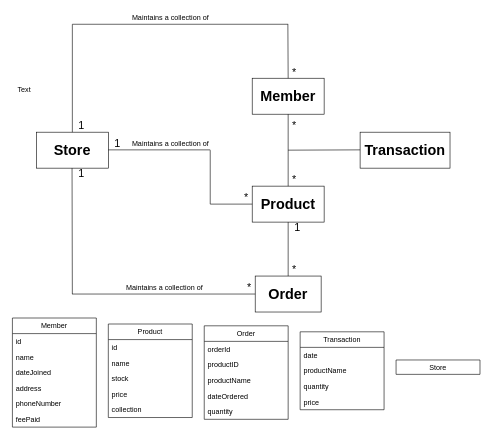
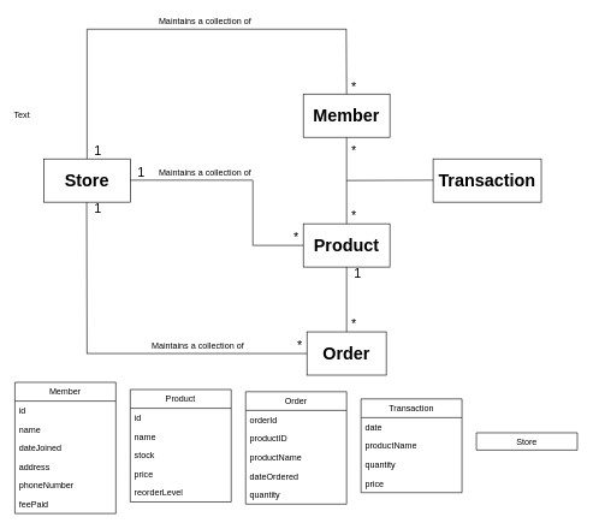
- <mxCell id="31" value="Text" style="text;html=1;strokeColor=none;fillColor=none;align=center;verticalAlign=middle;whiteSpace=wrap;rounded=0;" vertex="1" parent="1"><mxGeometry x="20" y="140" width="40" height="20" as="geometry" /></mxCell>
+ <mxCell id="31" value="Text" style="text;html=1;strokeColor=none;fillColor=none;align=center;verticalAlign=middle;whiteSpace=wrap;rounded=0;" vertex="1" parent="1"><mxGeometry x="10" y="150" width="40" height="20" as="geometry" /></mxCell>
- <mxCell id="44" value="collection" style="text;strokeColor=none;fillColor=none;align=left;verticalAlign=top;spacingLeft=4;spacingRight=4;overflow=hidden;rotatable=0;points=[[0,0.5],[1,0.5]];portConstraint=eastwest;" vertex="1" parent="39"><mxGeometry y="130" width="140" height="26" as="geometry" /></mxCell>
+ <mxCell id="44" value="reorderLevel" style="text;strokeColor=none;fillColor=none;align=left;verticalAlign=top;spacingLeft=4;spacingRight=4;overflow=hidden;rotatable=0;points=[[0,0.5],[1,0.5]];portConstraint=eastwest;" vertex="1" parent="39"><mxGeometry y="130" width="140" height="26" as="geometry" /></mxCell>
